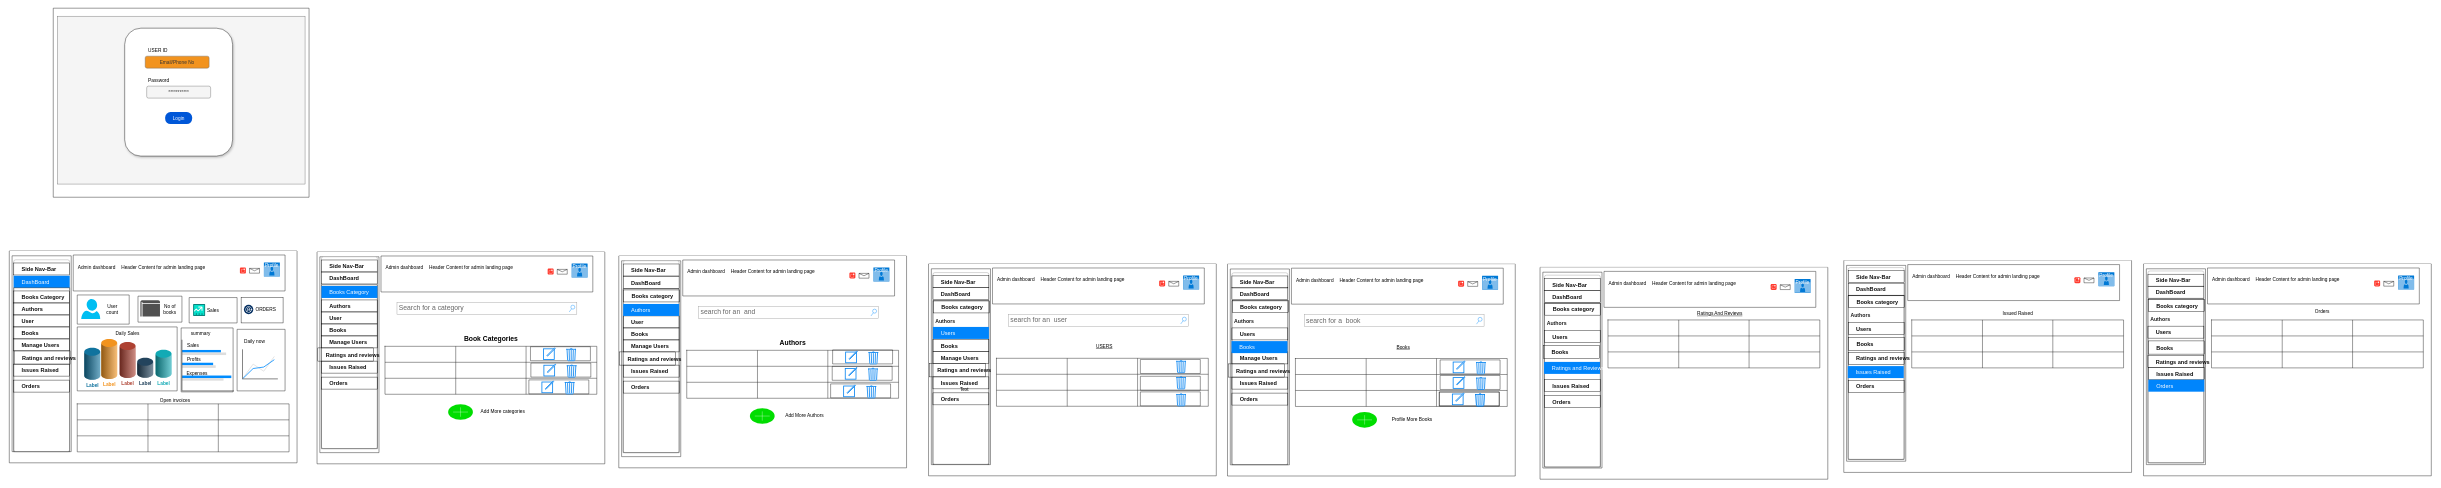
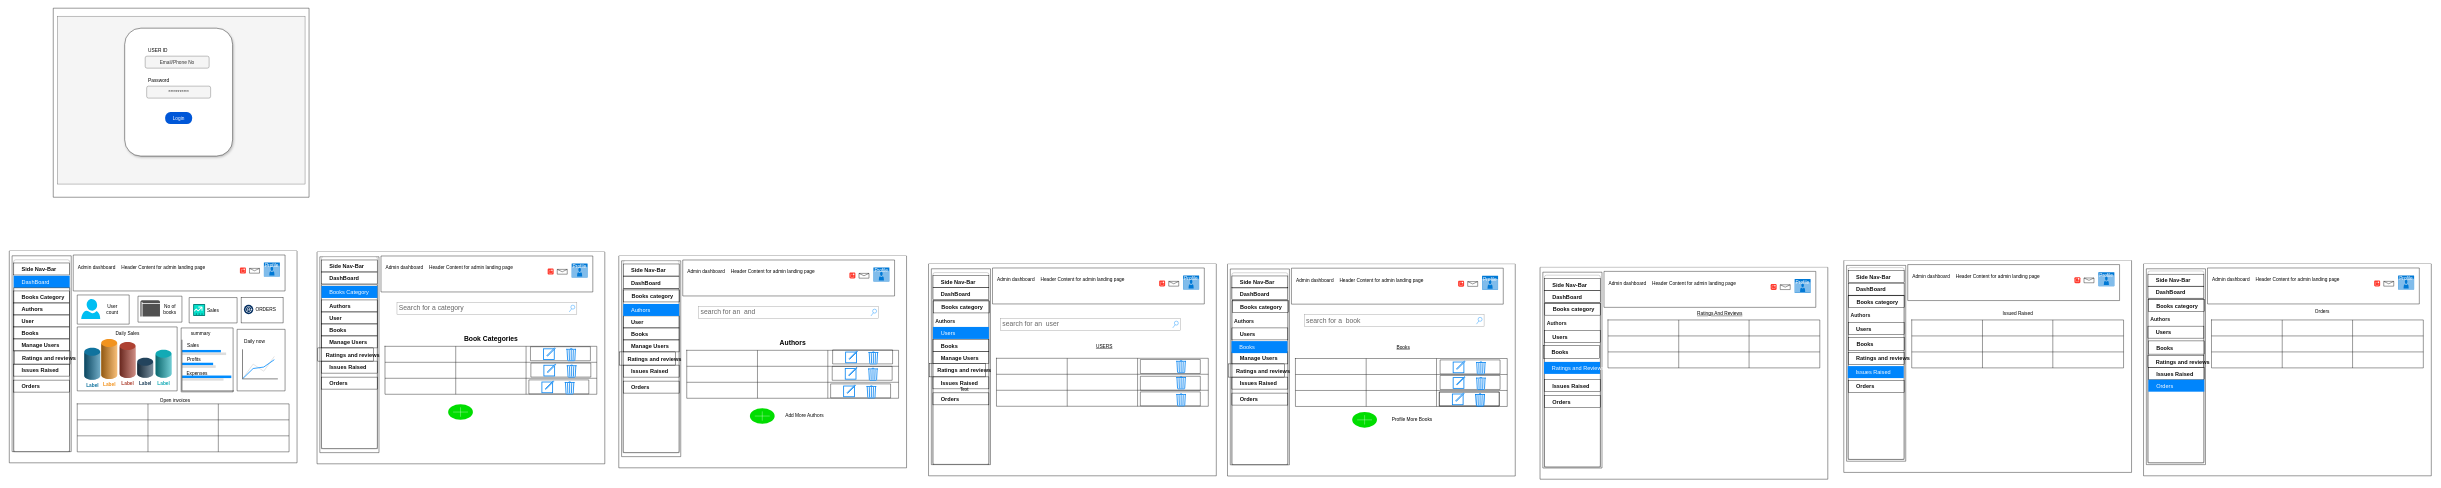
- <mxCell id="353" value="Email/Phone No" style="rounded=1;whiteSpace=wrap;html=1;fillColor=#f2931e;fontColor=#333333;strokeColor=#666666;" parent="346" vertex="1"><mxGeometry x="230" y="120" width="160" height="30" as="geometry" /></mxCell>
+ <mxCell id="353" value="Email/Phone No" style="rounded=1;whiteSpace=wrap;html=1;fillColor=#f5f5f5;fontColor=#333333;strokeColor=#666666;" parent="346" vertex="1"><mxGeometry x="230" y="120" width="160" height="30" as="geometry" /></mxCell>
- <mxCell id="180" value="search for an&amp;nbsp; user" style="strokeWidth=1;shadow=0;dashed=0;align=center;html=1;shape=mxgraph.mockup.forms.searchBox;strokeColor=#999999;mainText=;strokeColor2=#008cff;fontColor=#666666;fontSize=17;align=left;spacingLeft=3;whiteSpace=wrap;" parent="157" vertex="1"><mxGeometry x="200" y="126" width="450" height="30" as="geometry" /></mxCell>
+ <mxCell id="180" value="search for an&amp;nbsp; user" style="strokeWidth=1;shadow=0;dashed=0;align=center;html=1;shape=mxgraph.mockup.forms.searchBox;strokeColor=#999999;mainText=;strokeColor2=#008cff;fontColor=#666666;fontSize=17;align=left;spacingLeft=3;whiteSpace=wrap;" parent="157" vertex="1"><mxGeometry x="180" y="136" width="450" height="30" as="geometry" /></mxCell>
- <mxCell id="89" value="Add More categories" style="text;html=1;align=center;verticalAlign=middle;whiteSpace=wrap;rounded=0;" parent="51" vertex="1"><mxGeometry x="390" y="385" width="150" height="30" as="geometry" /></mxCell>
